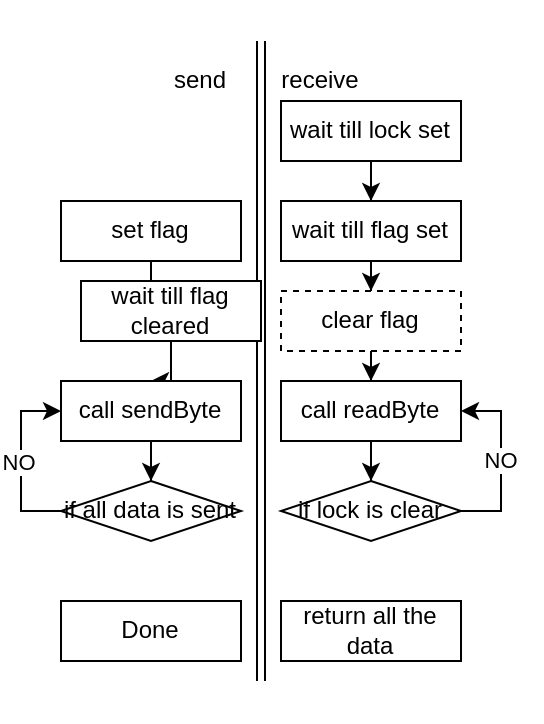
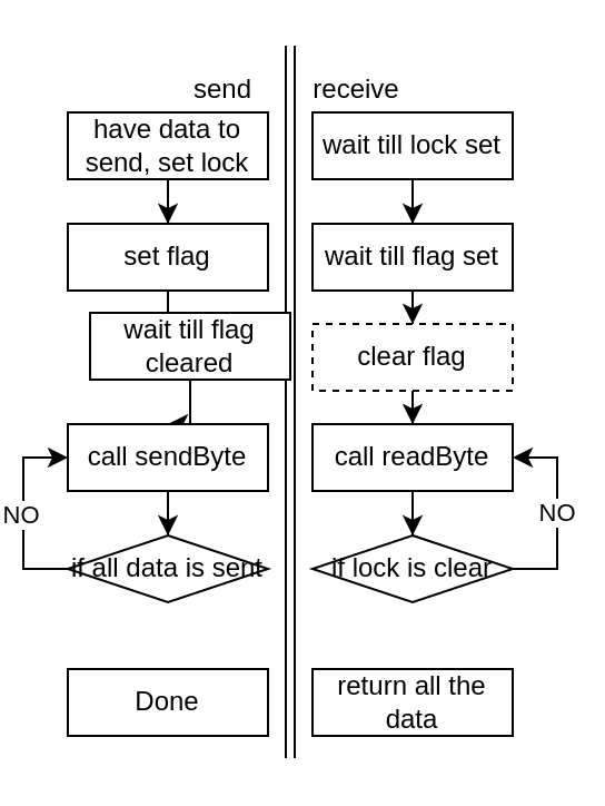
+ <mxCell id="17" value="have data to send, set lock" style="rounded=0;whiteSpace=wrap;html=1;" vertex="1" parent="1"><mxGeometry x="20" y="50" width="90" height="30" as="geometry" /></mxCell>
+ <mxCell id="16" value="" style="edgeStyle=orthogonalEdgeStyle;rounded=0;orthogonalLoop=1;jettySize=auto;html=1;" edge="1" parent="1" source="17" target="19"><mxGeometry relative="1" as="geometry" /></mxCell>
